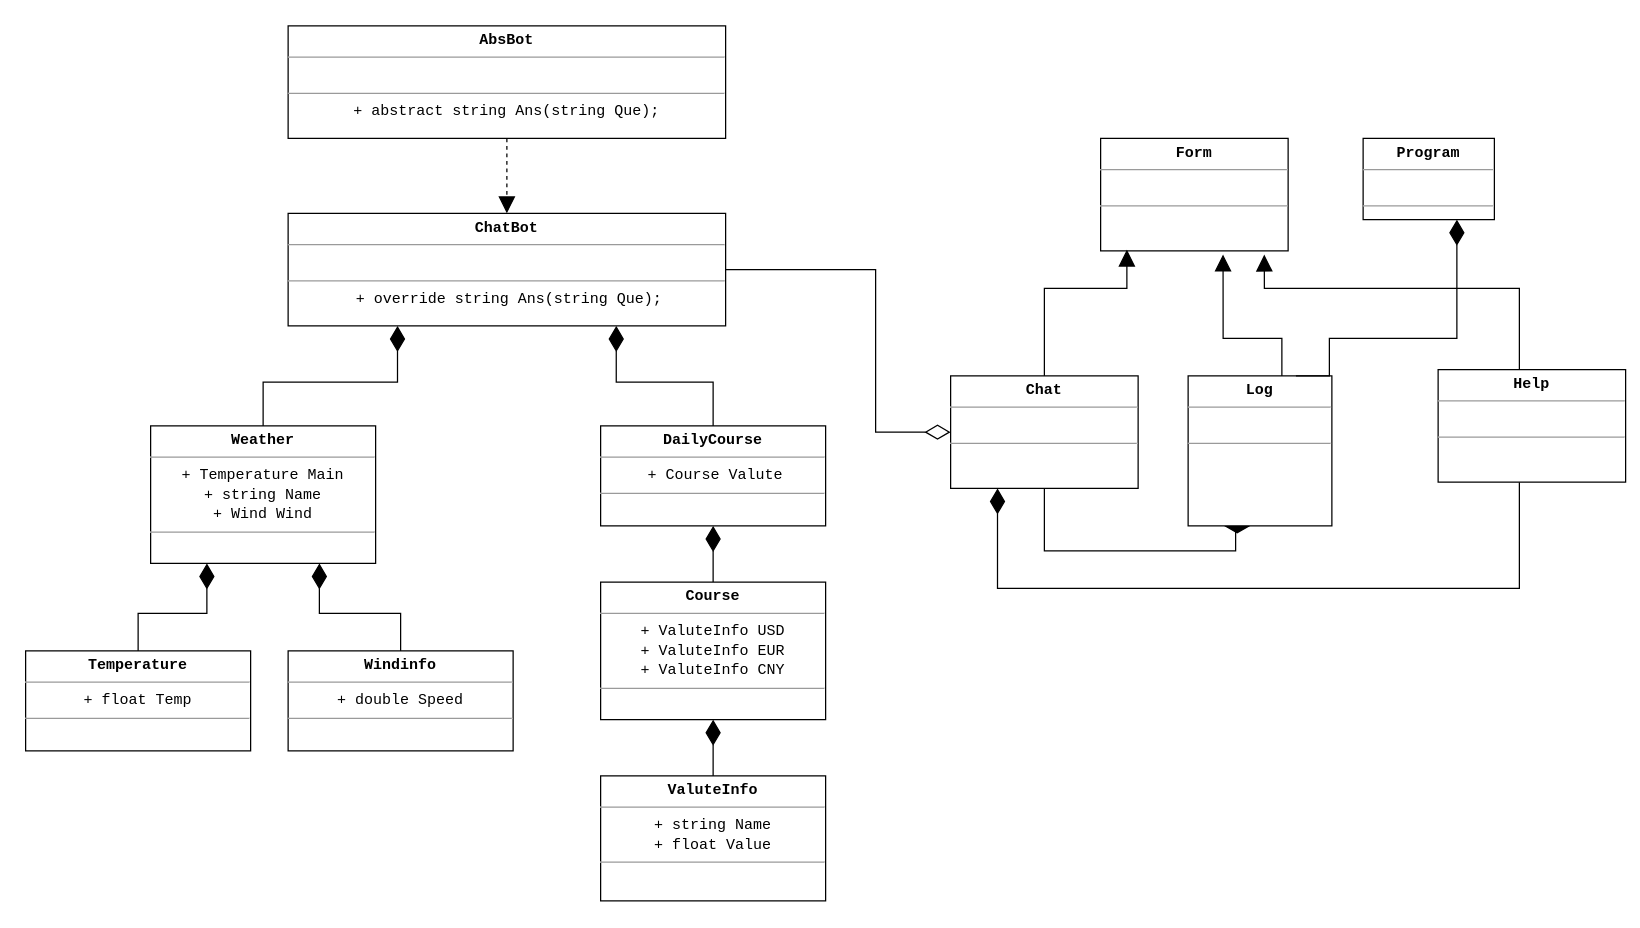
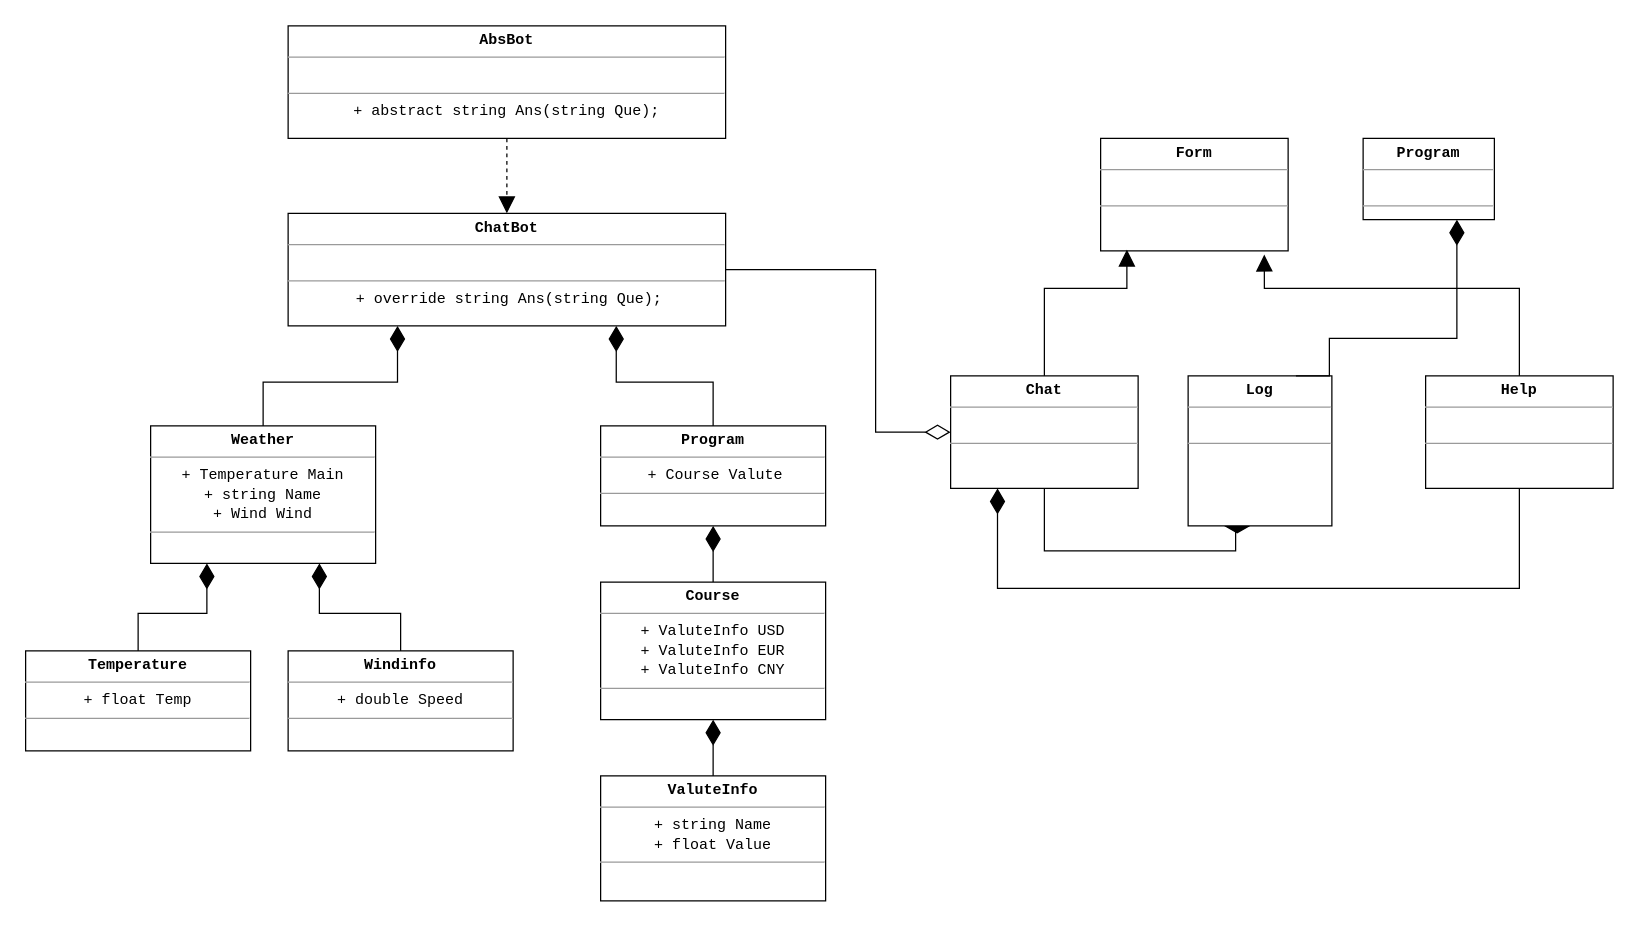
- <mxCell id="10" style="edgeStyle=orthogonalEdgeStyle;rounded=0;orthogonalLoop=1;jettySize=auto;html=1;entryX=0.653;entryY=1.033;entryDx=0;entryDy=0;entryPerimeter=0;endArrow=block;endFill=1;endSize=11;strokeWidth=1;" parent="1" source="11" target="6" edge="1"><mxGeometry relative="1" as="geometry"><Array as="points"><mxPoint x="1025" y="270" /><mxPoint x="978" y="270" /></Array></mxGeometry></mxCell>
- <mxCell id="14" value="&lt;p style=&quot;margin: 4px 0px 0px&quot;&gt;&lt;font face=&quot;Courier New&quot;&gt;&lt;b&gt;Help&lt;/b&gt;&lt;/font&gt;&lt;/p&gt;&lt;hr size=&quot;1&quot;&gt;&lt;p style=&quot;margin: 0px 0px 0px 4px&quot;&gt;&lt;font face=&quot;Courier New&quot;&gt;&lt;br&gt;&lt;/font&gt;&lt;/p&gt;&lt;hr size=&quot;1&quot;&gt;&lt;font face=&quot;Courier New&quot;&gt;&lt;br&gt;&lt;/font&gt;" style="verticalAlign=top;align=center;overflow=fill;fontSize=12;fontFamily=Helvetica;html=1;" parent="1" vertex="1"><mxGeometry x="1150" y="295" width="150" height="90" as="geometry" /></mxCell>
+ <mxCell id="14" value="&lt;p style=&quot;margin: 4px 0px 0px&quot;&gt;&lt;font face=&quot;Courier New&quot;&gt;&lt;b&gt;Help&lt;/b&gt;&lt;/font&gt;&lt;/p&gt;&lt;hr size=&quot;1&quot;&gt;&lt;p style=&quot;margin: 0px 0px 0px 4px&quot;&gt;&lt;font face=&quot;Courier New&quot;&gt;&lt;br&gt;&lt;/font&gt;&lt;/p&gt;&lt;hr size=&quot;1&quot;&gt;&lt;font face=&quot;Courier New&quot;&gt;&lt;br&gt;&lt;/font&gt;" style="verticalAlign=top;align=center;overflow=fill;fontSize=12;fontFamily=Helvetica;html=1;" parent="1" vertex="1"><mxGeometry x="1140" y="300" width="150" height="90" as="geometry" /></mxCell>
- <mxCell id="16" value="&lt;p style=&quot;margin: 4px 0px 0px&quot;&gt;&lt;font face=&quot;Courier New&quot;&gt;&lt;b&gt;DailyCourse&lt;/b&gt;&lt;/font&gt;&lt;br&gt;&lt;/p&gt;&lt;hr size=&quot;1&quot;&gt;&lt;p style=&quot;margin: 0px 0px 0px 4px&quot;&gt;&lt;font face=&quot;Courier New&quot;&gt;+ Course Valute&lt;br&gt;&lt;/font&gt;&lt;/p&gt;&lt;hr size=&quot;1&quot;&gt;&lt;font face=&quot;Courier New&quot;&gt;&lt;br&gt;&lt;/font&gt;" style="verticalAlign=top;align=center;overflow=fill;fontSize=12;fontFamily=Helvetica;html=1;" parent="1" vertex="1"><mxGeometry x="480" y="340" width="180" height="80" as="geometry" /></mxCell>
+ <mxCell id="16" value="&lt;p style=&quot;margin: 4px 0px 0px&quot;&gt;&lt;font face=&quot;Courier New&quot;&gt;&lt;b&gt;Program&lt;/b&gt;&lt;/font&gt;&lt;br&gt;&lt;/p&gt;&lt;hr size=&quot;1&quot;&gt;&lt;p style=&quot;margin: 0px 0px 0px 4px&quot;&gt;&lt;font face=&quot;Courier New&quot;&gt;+ Course Valute&lt;br&gt;&lt;/font&gt;&lt;/p&gt;&lt;hr size=&quot;1&quot;&gt;&lt;font face=&quot;Courier New&quot;&gt;&lt;br&gt;&lt;/font&gt;" style="verticalAlign=top;align=center;overflow=fill;fontSize=12;fontFamily=Helvetica;html=1;" parent="1" vertex="1"><mxGeometry x="480" y="340" width="180" height="80" as="geometry" /></mxCell>
